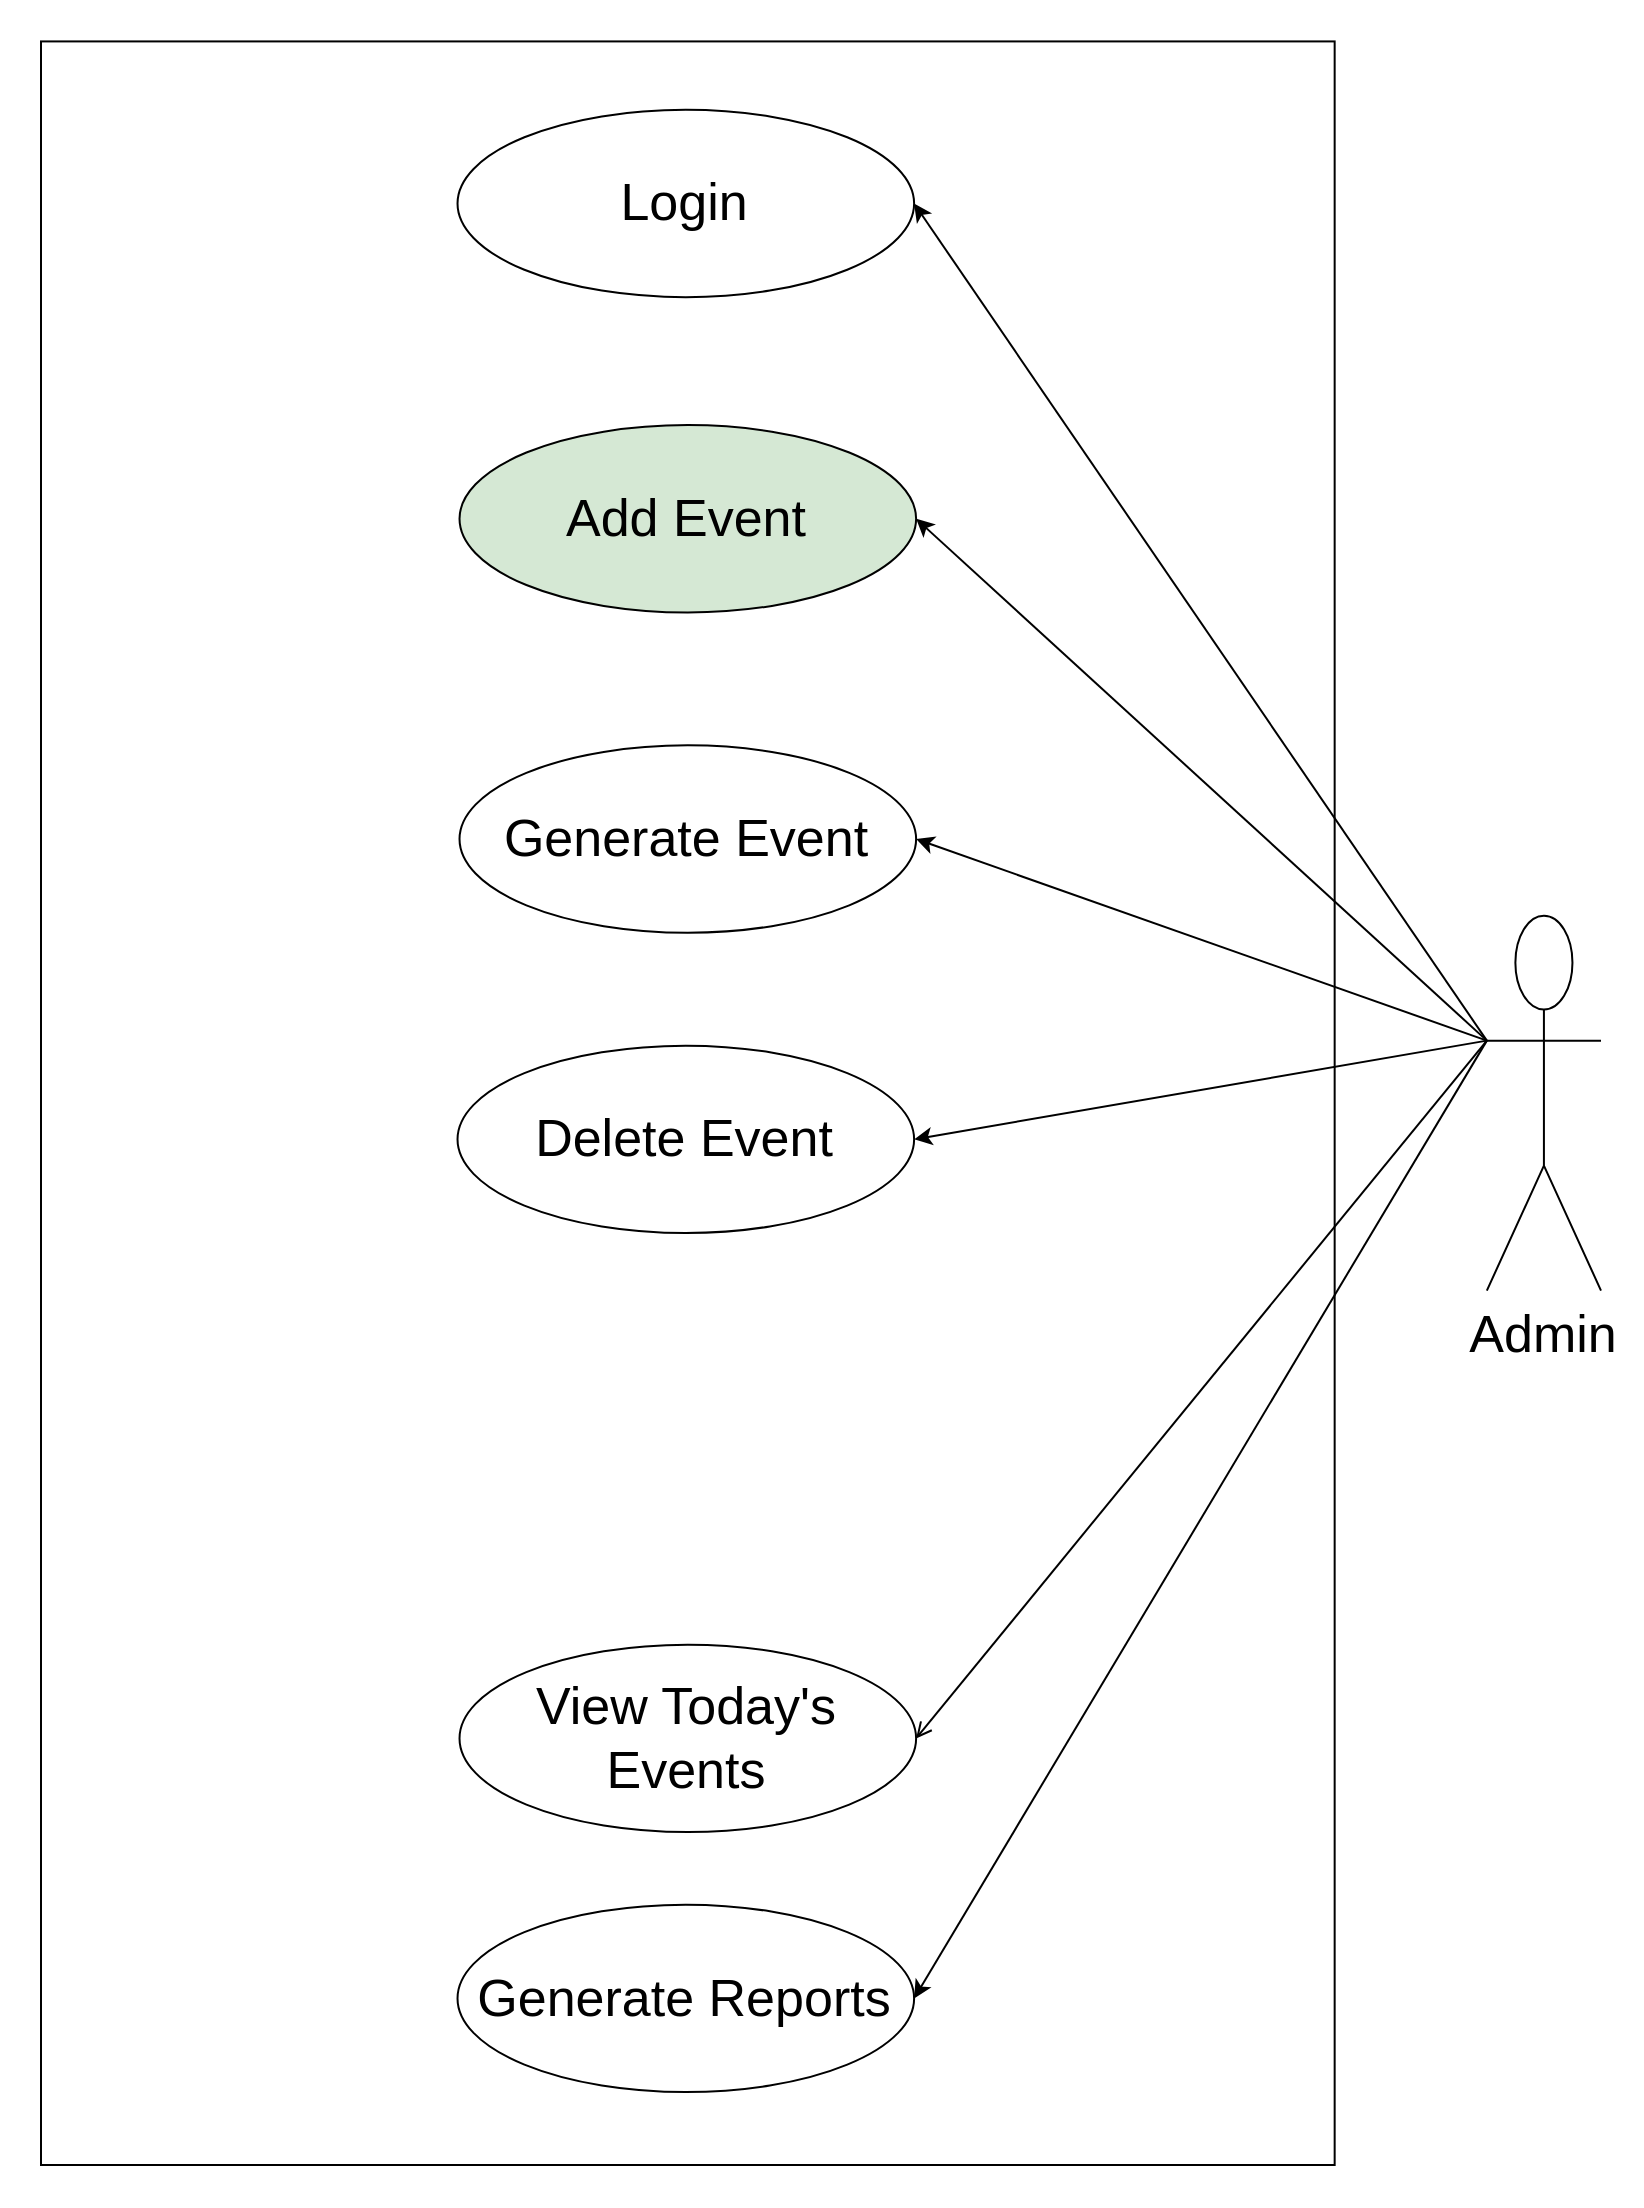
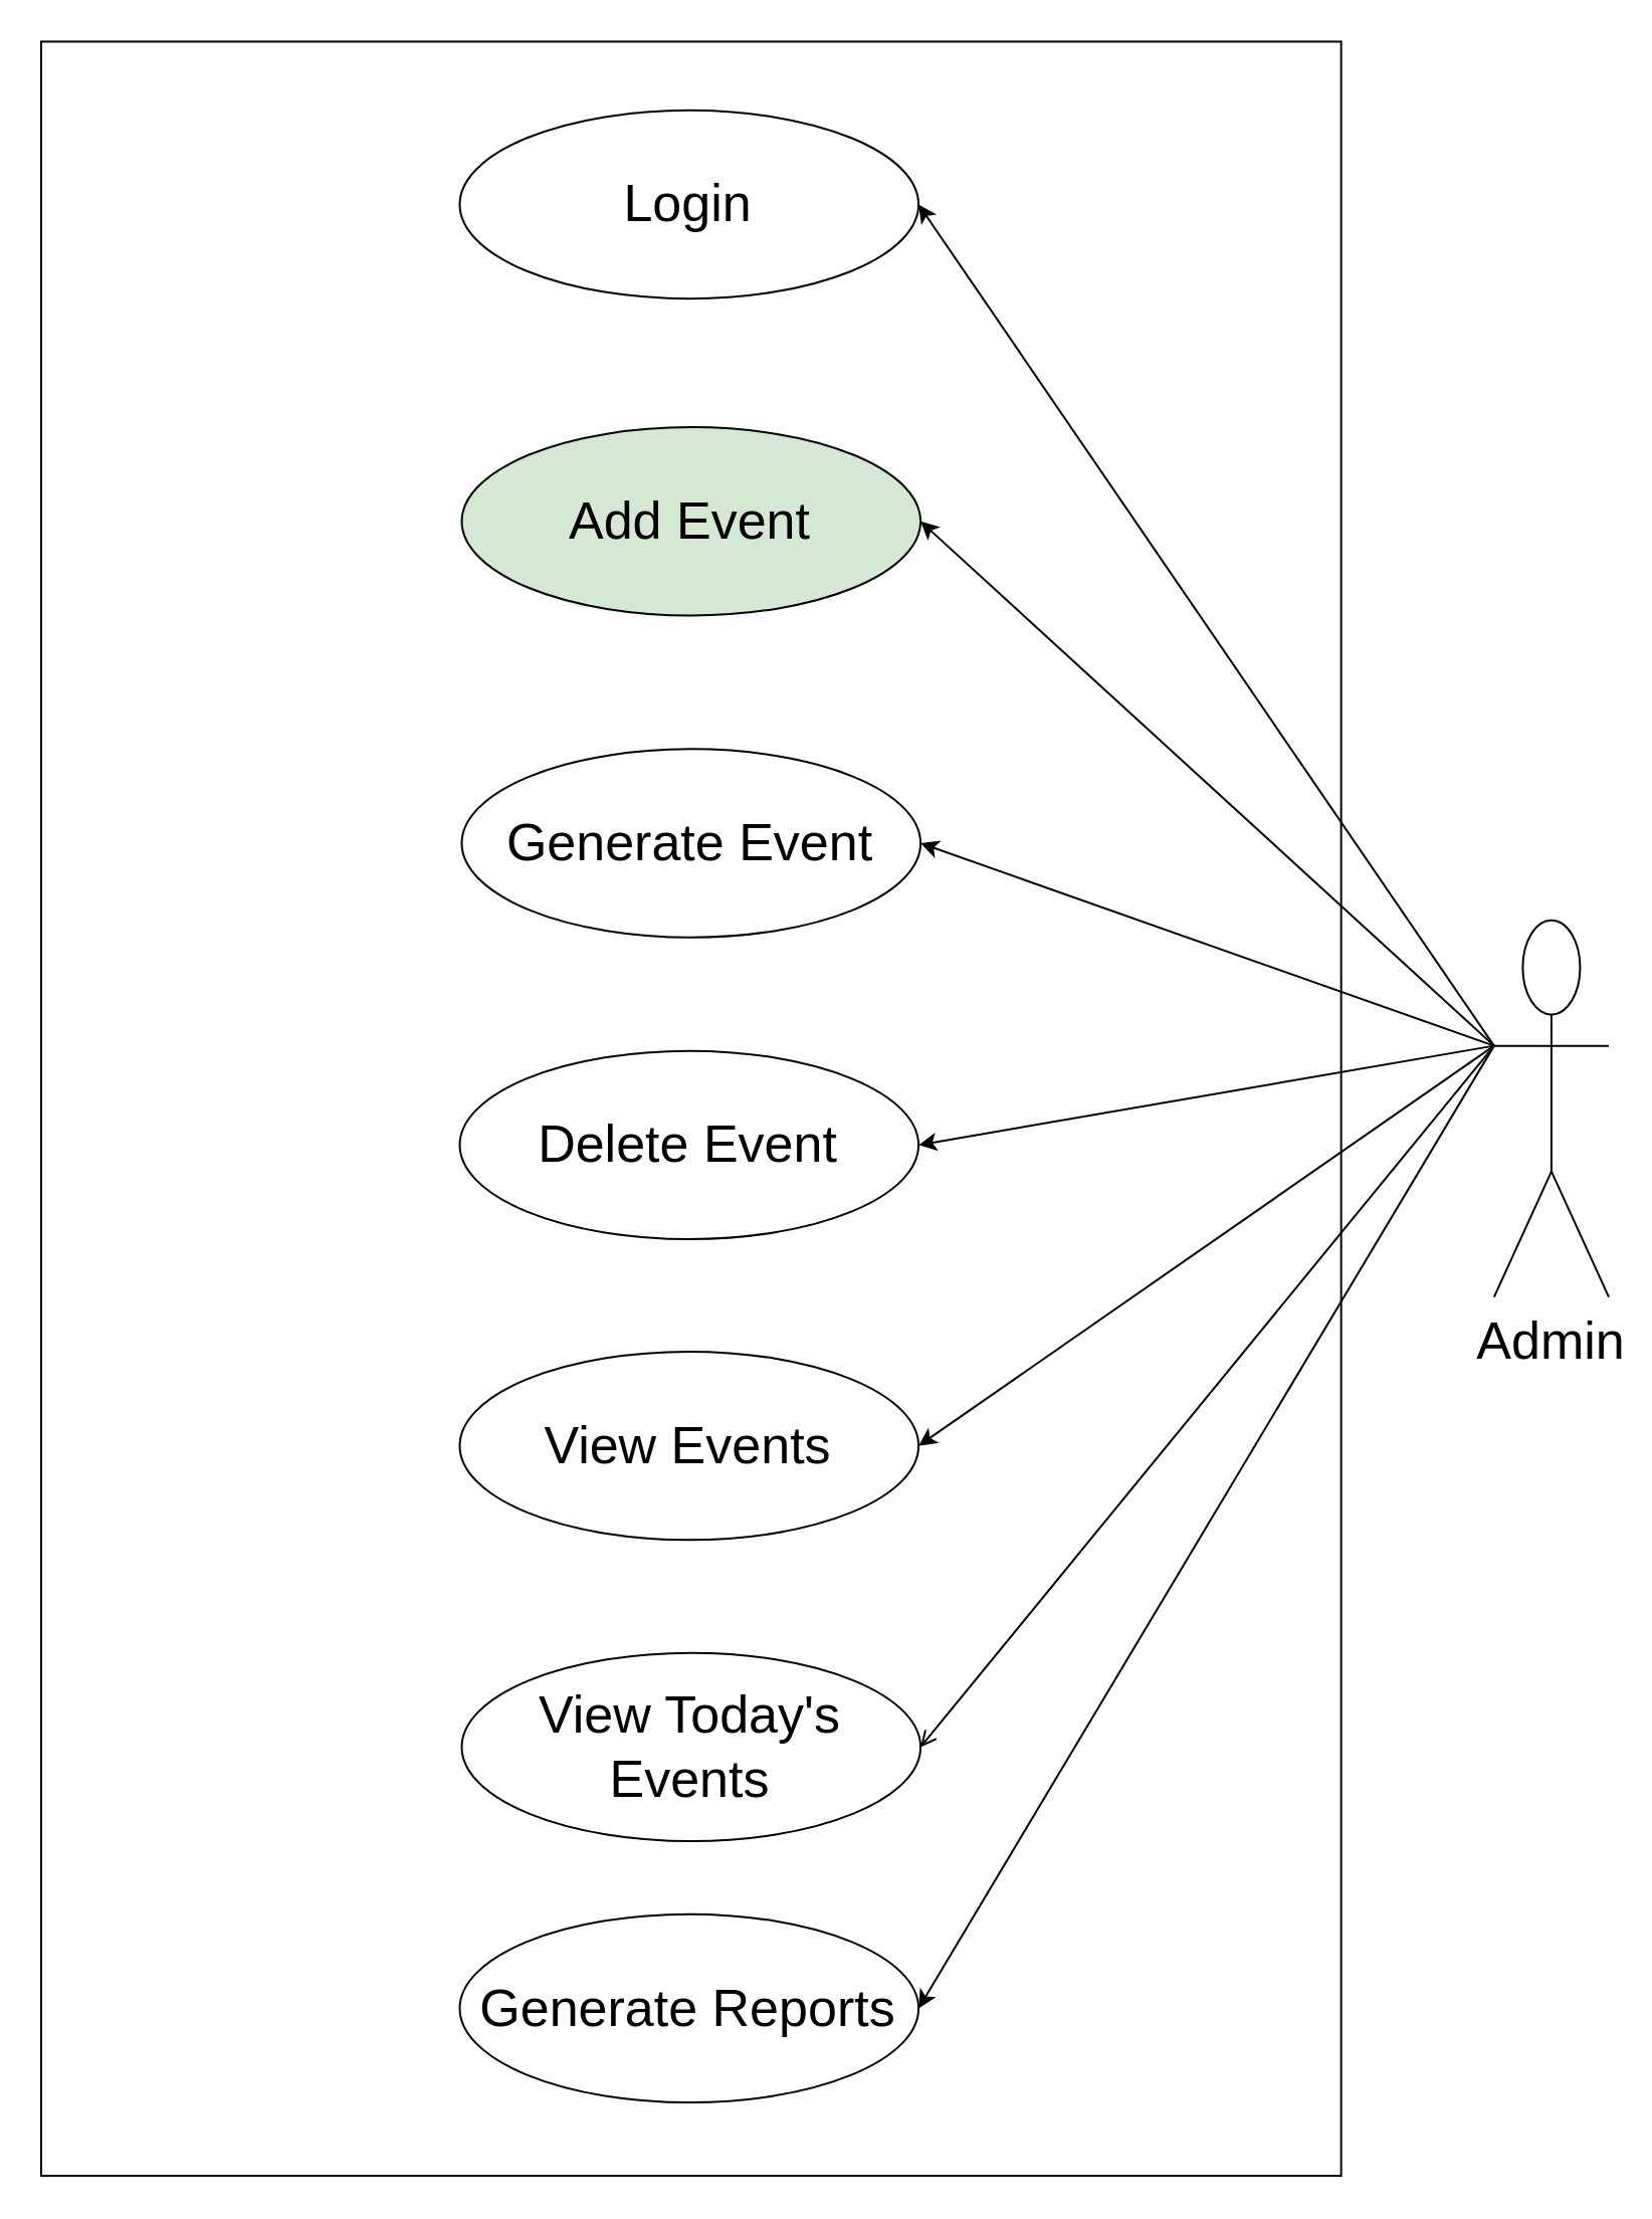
+ <mxCell id="12" value="" style="endArrow=classic;html=1;entryX=1;entryY=0.5;entryDx=0;entryDy=0;exitX=0;exitY=0.333;exitDx=0;exitDy=0;exitPerimeter=0;" parent="1" source="3" target="8" edge="1"><mxGeometry width="50" height="50" relative="1" as="geometry"><mxPoint x="767.659" y="676.022" as="sourcePoint" /><mxPoint x="495.61" y="210.709" as="targetPoint" /></mxGeometry></mxCell>
+ <mxCell id="8" value="View Events" style="ellipse;whiteSpace=wrap;html=1;fontSize=26;" parent="1" vertex="1"><mxGeometry x="228.268" y="671.98" width="228.293" height="93.687" as="geometry" /></mxCell>
